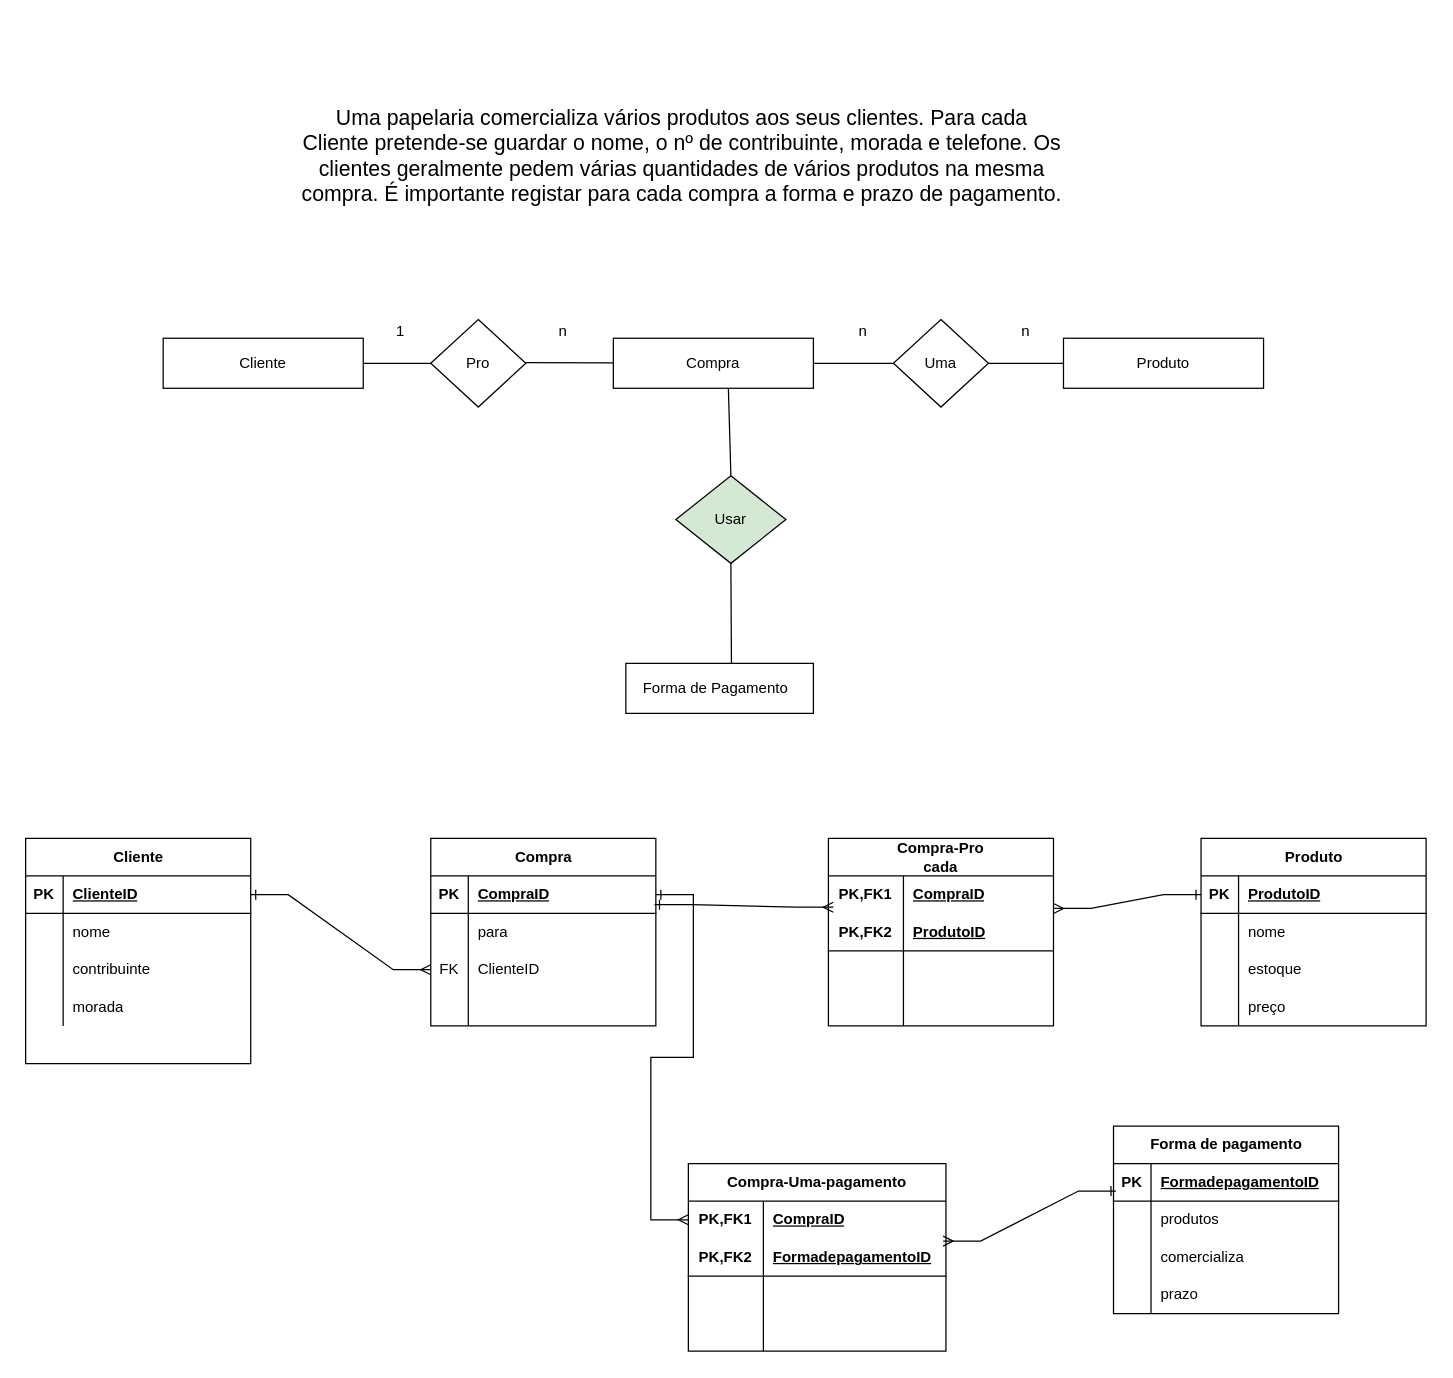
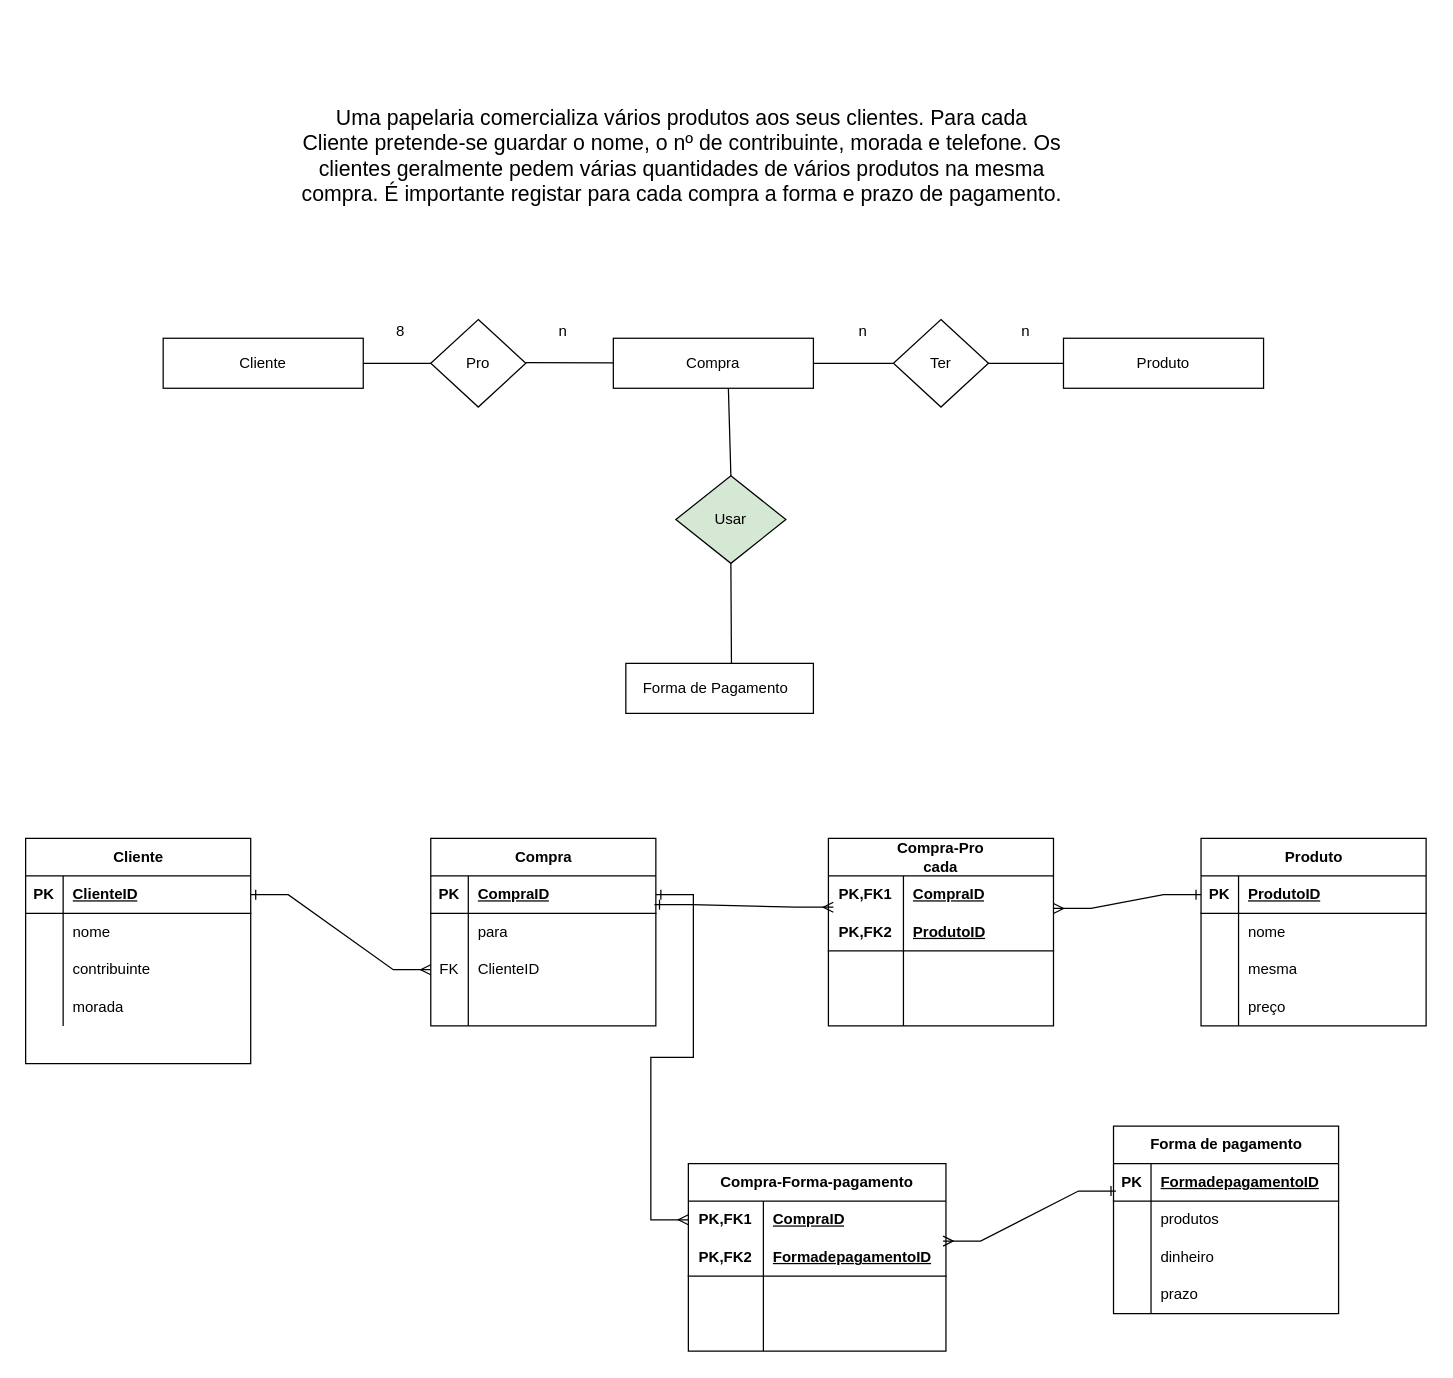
- <mxCell id="3" value="1" style="text;html=1;strokeColor=none;fillColor=none;align=center;verticalAlign=middle;whiteSpace=wrap;rounded=0;" parent="1" vertex="1"><mxGeometry x="290" y="250" width="60" height="30" as="geometry" /></mxCell>
+ <mxCell id="3" value="8" style="text;html=1;strokeColor=none;fillColor=none;align=center;verticalAlign=middle;whiteSpace=wrap;rounded=0;" parent="1" vertex="1"><mxGeometry x="290" y="250" width="60" height="30" as="geometry" /></mxCell>
- <mxCell id="20" value="Uma" style="rhombus;whiteSpace=wrap;html=1;" parent="1" vertex="1"><mxGeometry x="714" y="255" width="76" height="70" as="geometry" /></mxCell>
+ <mxCell id="20" value="Ter" style="rhombus;whiteSpace=wrap;html=1;" parent="1" vertex="1"><mxGeometry x="714" y="255" width="76" height="70" as="geometry" /></mxCell>
- <mxCell id="60" value="estoque" style="shape=partialRectangle;connectable=0;fillColor=none;top=0;left=0;bottom=0;right=0;align=left;spacingLeft=6;overflow=hidden;whiteSpace=wrap;html=1;" parent="58" vertex="1"><mxGeometry x="30" width="150" height="30" as="geometry"><mxRectangle width="150" height="30" as="alternateBounds" /></mxGeometry></mxCell>
+ <mxCell id="60" value="mesma" style="shape=partialRectangle;connectable=0;fillColor=none;top=0;left=0;bottom=0;right=0;align=left;spacingLeft=6;overflow=hidden;whiteSpace=wrap;html=1;" parent="58" vertex="1"><mxGeometry x="30" width="150" height="30" as="geometry"><mxRectangle width="150" height="30" as="alternateBounds" /></mxGeometry></mxCell>
- <mxCell id="81" value="Compra-Uma-pagamento" style="shape=table;startSize=30;container=1;collapsible=1;childLayout=tableLayout;fixedRows=1;rowLines=0;fontStyle=1;align=center;resizeLast=1;html=1;whiteSpace=wrap;" parent="1" vertex="1"><mxGeometry x="550" y="930" width="206" height="150" as="geometry" /></mxCell>
+ <mxCell id="81" value="Compra-Forma-pagamento" style="shape=table;startSize=30;container=1;collapsible=1;childLayout=tableLayout;fixedRows=1;rowLines=0;fontStyle=1;align=center;resizeLast=1;html=1;whiteSpace=wrap;" parent="1" vertex="1"><mxGeometry x="550" y="930" width="206" height="150" as="geometry" /></mxCell>
- <mxCell id="103" value="comercializa" style="shape=partialRectangle;connectable=0;fillColor=none;top=0;left=0;bottom=0;right=0;align=left;spacingLeft=6;overflow=hidden;whiteSpace=wrap;html=1;" parent="101" vertex="1"><mxGeometry x="30" width="150" height="30" as="geometry"><mxRectangle width="150" height="30" as="alternateBounds" /></mxGeometry></mxCell>
+ <mxCell id="103" value="dinheiro" style="shape=partialRectangle;connectable=0;fillColor=none;top=0;left=0;bottom=0;right=0;align=left;spacingLeft=6;overflow=hidden;whiteSpace=wrap;html=1;" parent="101" vertex="1"><mxGeometry x="30" width="150" height="30" as="geometry"><mxRectangle width="150" height="30" as="alternateBounds" /></mxGeometry></mxCell>
